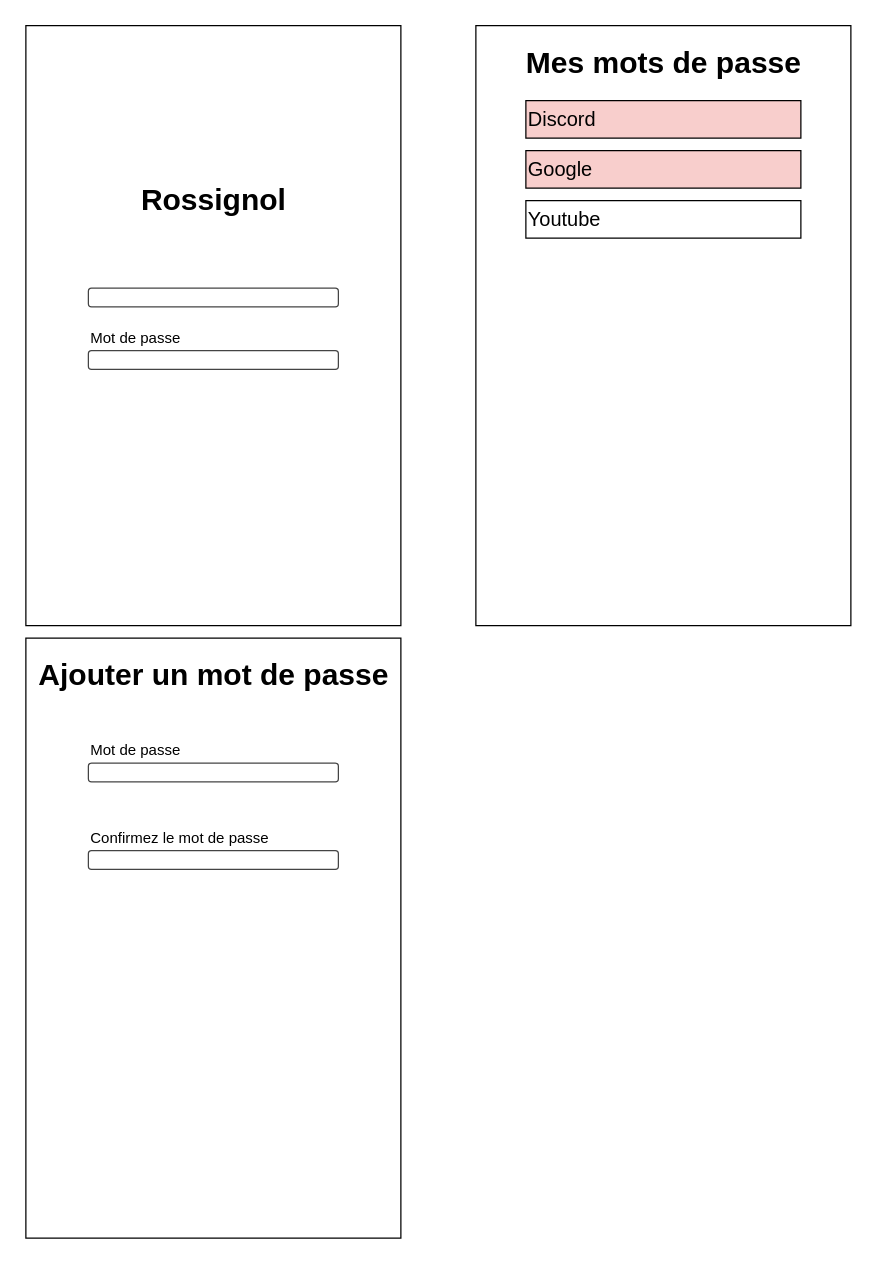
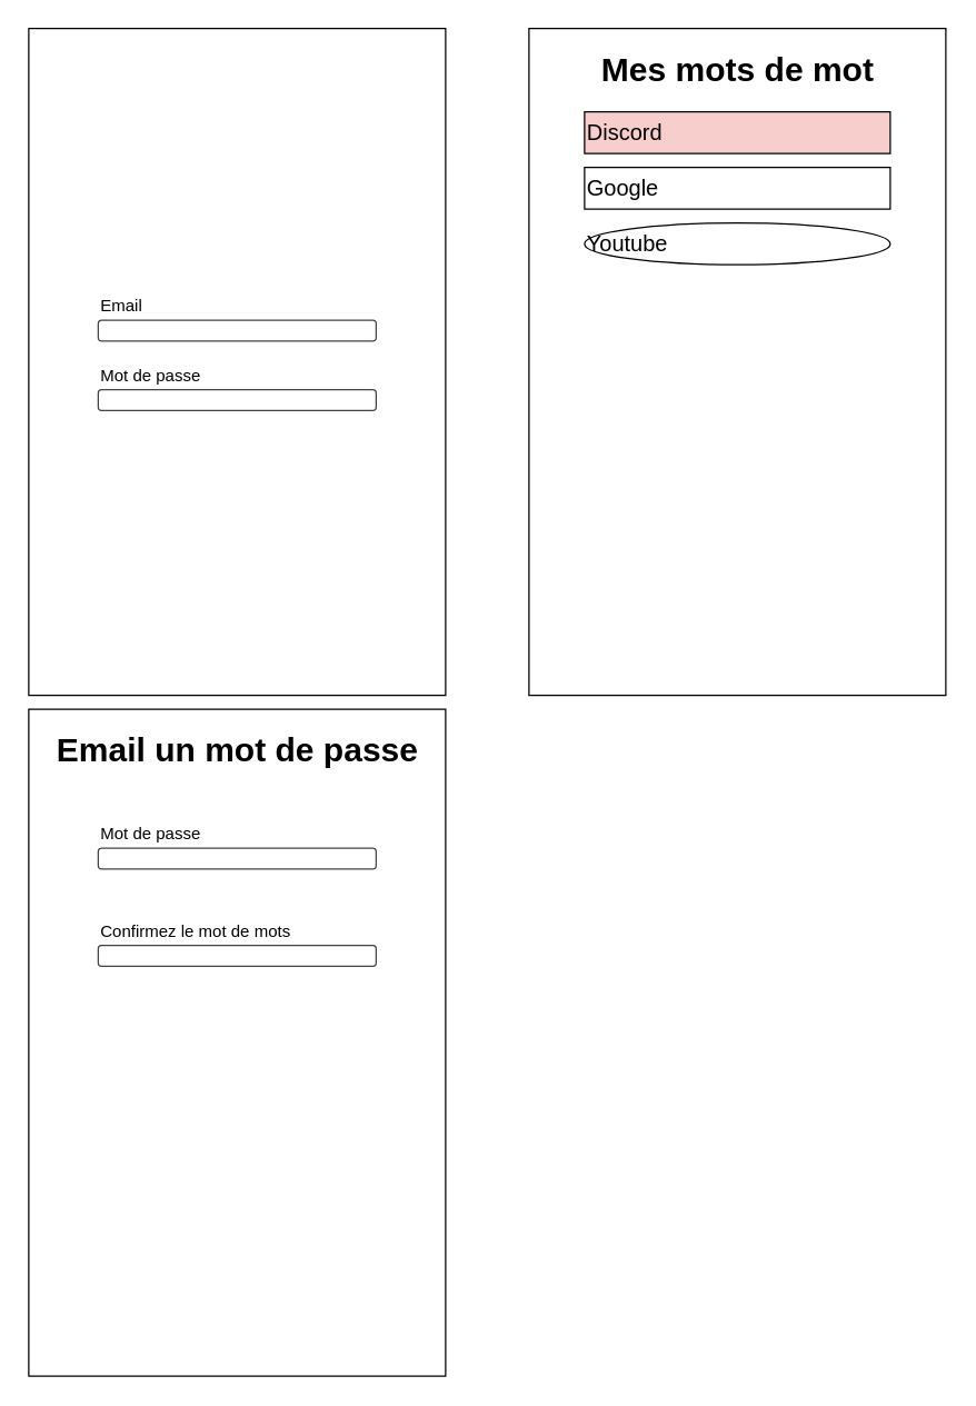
- <mxCell id="12" value="Mes mots de passe" style="text;strokeColor=none;fillColor=none;html=1;fontSize=24;fontStyle=1;verticalAlign=middle;align=center;" vertex="1" parent="1"><mxGeometry x="380" y="30" width="300" height="40" as="geometry" /></mxCell>
+ <mxCell id="12" value="Mes mots de mot" style="text;strokeColor=none;fillColor=none;html=1;fontSize=24;fontStyle=1;verticalAlign=middle;align=center;" vertex="1" parent="1"><mxGeometry x="380" y="30" width="300" height="40" as="geometry" /></mxCell>
- <mxCell id="13" value="&lt;font style=&quot;font-size: 16px;&quot;&gt;Google&lt;/font&gt;" style="rounded=0;whiteSpace=wrap;html=1;align=left;fillColor=#f8cecc;" vertex="1" parent="1"><mxGeometry x="420" y="120" width="220" height="30" as="geometry" /></mxCell>
+ <mxCell id="13" value="&lt;font style=&quot;font-size: 16px;&quot;&gt;Google&lt;/font&gt;" style="rounded=0;whiteSpace=wrap;html=1;align=left;" vertex="1" parent="1"><mxGeometry x="420" y="120" width="220" height="30" as="geometry" /></mxCell>
- <mxCell id="9" value="Rossignol" style="text;strokeColor=none;fillColor=none;html=1;fontSize=24;fontStyle=1;verticalAlign=middle;align=center;" vertex="1" parent="1"><mxGeometry x="70" y="140" width="200" height="40" as="geometry" /></mxCell>
- <mxCell id="14" value="&lt;font style=&quot;font-size: 16px;&quot;&gt;Youtube&lt;/font&gt;" style="rounded=0;whiteSpace=wrap;html=1;align=left;" vertex="1" parent="1"><mxGeometry x="420" y="160" width="220" height="30" as="geometry" /></mxCell>
+ <mxCell id="14" value="&lt;font style=&quot;font-size: 16px;&quot;&gt;Youtube&lt;/font&gt;" style="ellipse;whiteSpace=wrap;html=1;align=left;" vertex="1" parent="1"><mxGeometry x="420" y="160" width="220" height="30" as="geometry" /></mxCell>
+ <mxCell id="5" value="Email" style="text;html=1;strokeColor=none;fillColor=none;align=left;verticalAlign=middle;whiteSpace=wrap;rounded=0;" vertex="1" parent="3"><mxGeometry width="90" height="20" as="geometry" /></mxCell>
- <mxCell id="16" value="Ajouter un mot de passe" style="text;strokeColor=none;fillColor=none;html=1;fontSize=24;fontStyle=1;verticalAlign=middle;align=center;" vertex="1" parent="1"><mxGeometry x="20" y="520" width="300" height="40" as="geometry" /></mxCell>
+ <mxCell id="16" value="Email un mot de passe" style="text;strokeColor=none;fillColor=none;html=1;fontSize=24;fontStyle=1;verticalAlign=middle;align=center;" vertex="1" parent="1"><mxGeometry x="20" y="520" width="300" height="40" as="geometry" /></mxCell>
- <mxCell id="22" value="Confirmez le mot de passe" style="text;html=1;strokeColor=none;fillColor=none;align=left;verticalAlign=middle;whiteSpace=wrap;rounded=0;" vertex="1" parent="20"><mxGeometry width="160" height="20" as="geometry" /></mxCell>
+ <mxCell id="22" value="Confirmez le mot de mots" style="text;html=1;strokeColor=none;fillColor=none;align=left;verticalAlign=middle;whiteSpace=wrap;rounded=0;" vertex="1" parent="20"><mxGeometry width="160" height="20" as="geometry" /></mxCell>
